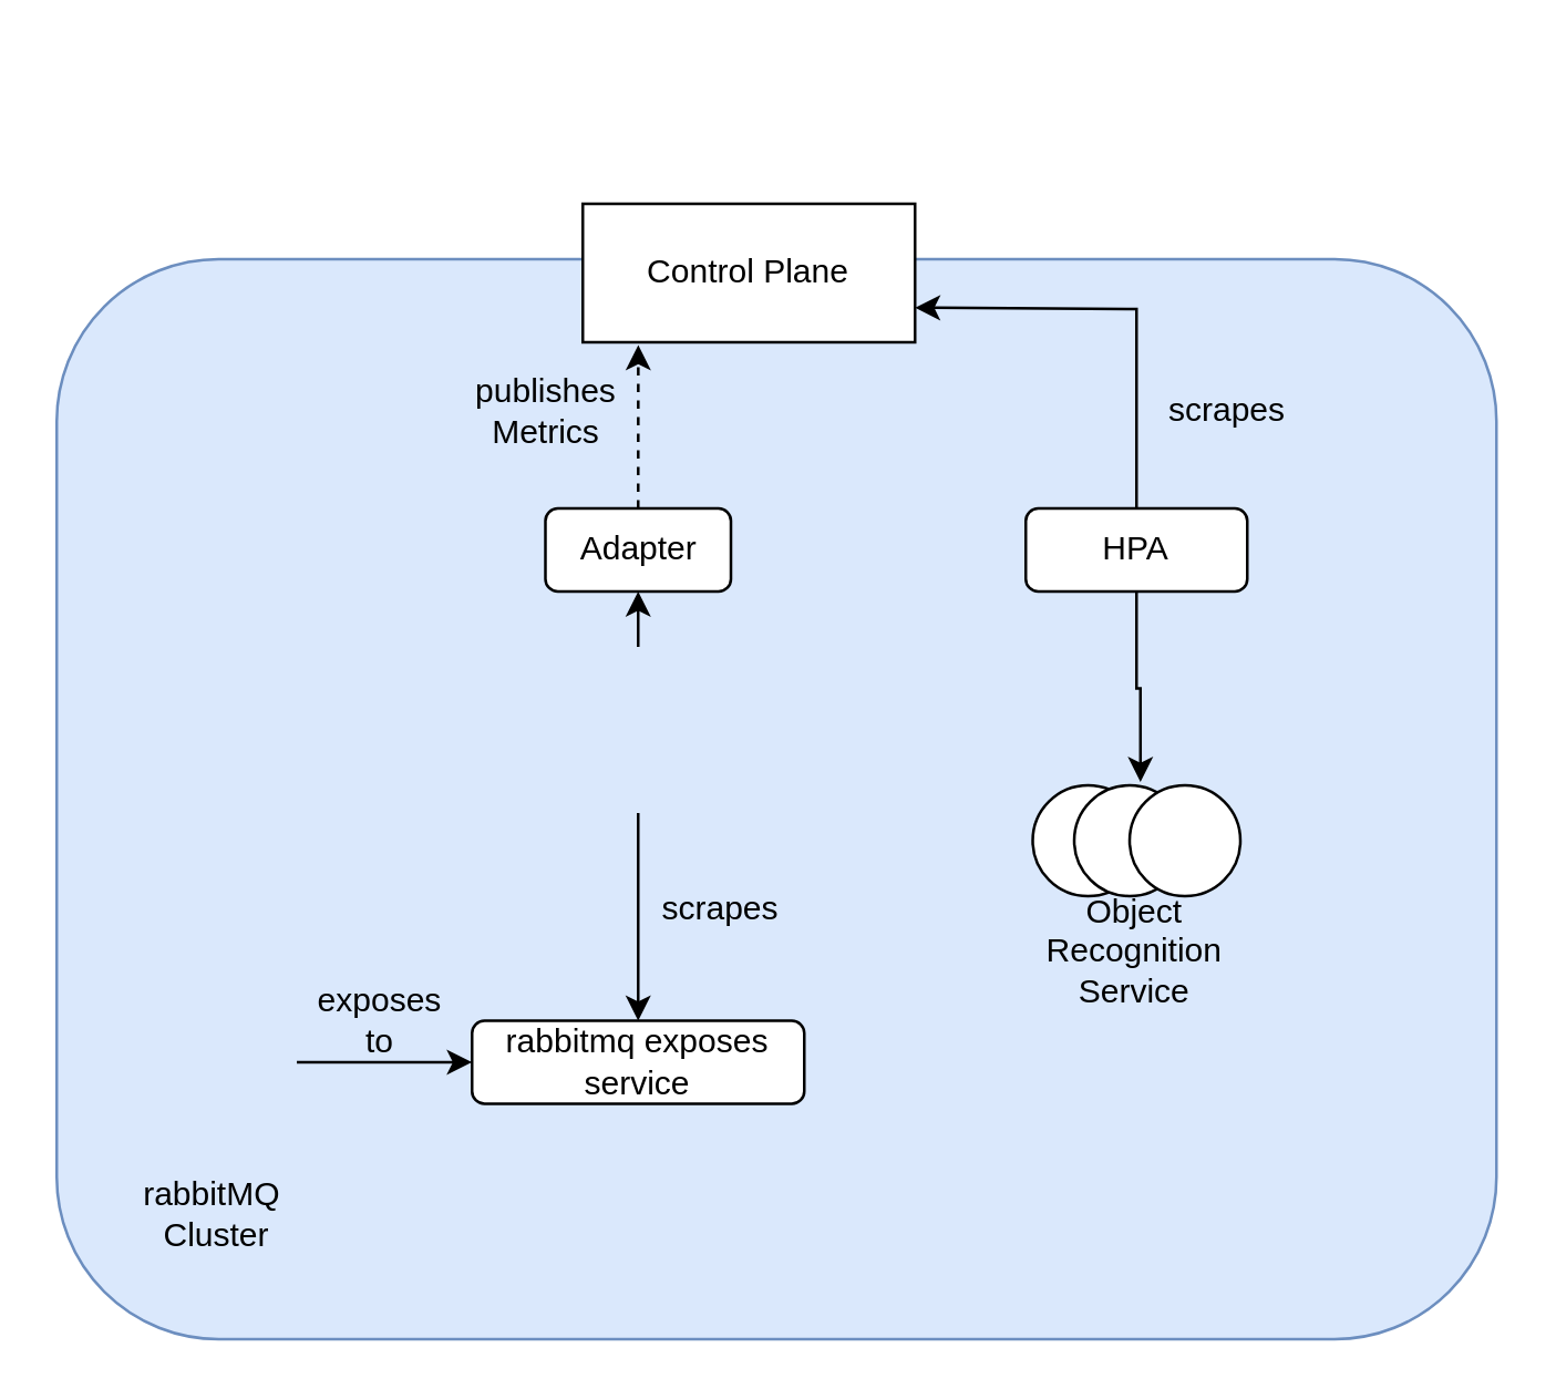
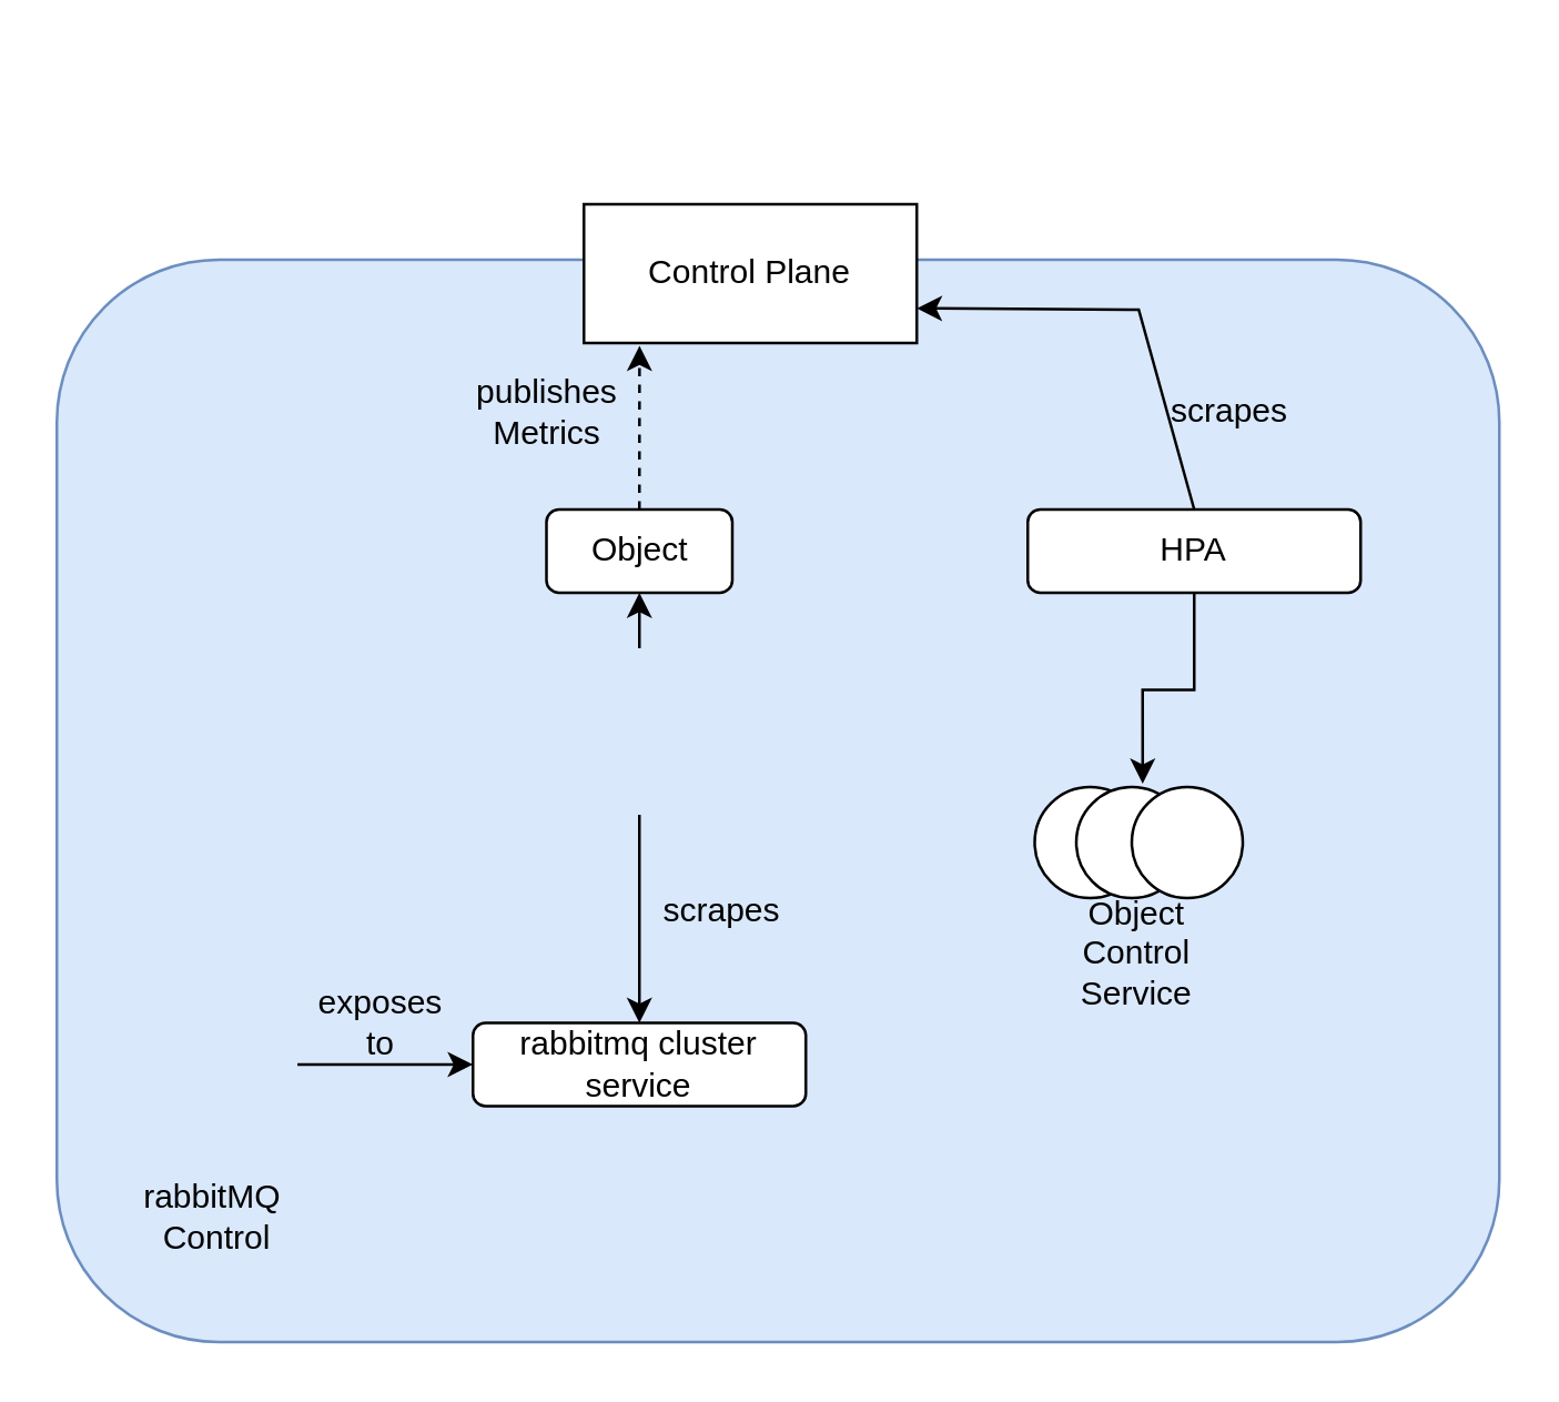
- <mxCell id="12" value="Adapter" style="rounded=1;whiteSpace=wrap;html=1;" vertex="1" parent="1"><mxGeometry x="196.5" y="183" width="67" height="30" as="geometry" /></mxCell>
+ <mxCell id="12" value="Object" style="rounded=1;whiteSpace=wrap;html=1;" vertex="1" parent="1"><mxGeometry x="196.5" y="183" width="67" height="30" as="geometry" /></mxCell>
- <mxCell id="15" value="HPA" style="rounded=1;whiteSpace=wrap;html=1;" vertex="1" parent="1"><mxGeometry x="370" y="183" width="80" height="30" as="geometry" /></mxCell>
+ <mxCell id="15" value="HPA" style="rounded=1;whiteSpace=wrap;html=1;" vertex="1" parent="1"><mxGeometry x="370" y="183" width="120" height="30" as="geometry" /></mxCell>
- <mxCell id="20" value="Object Recognition Service" style="text;html=1;align=center;verticalAlign=middle;whiteSpace=wrap;rounded=0;" vertex="1" parent="1"><mxGeometry x="372.5" y="328" width="72.5" height="30" as="geometry" /></mxCell>
+ <mxCell id="20" value="Object Control Service" style="text;html=1;align=center;verticalAlign=middle;whiteSpace=wrap;rounded=0;" vertex="1" parent="1"><mxGeometry x="372.5" y="328" width="72.5" height="30" as="geometry" /></mxCell>
- <mxCell id="5" value="rabbitmq exposes service" style="rounded=1;whiteSpace=wrap;html=1;" vertex="1" parent="1"><mxGeometry x="170" y="368" width="120" height="30" as="geometry" /></mxCell>
+ <mxCell id="5" value="rabbitmq cluster service" style="rounded=1;whiteSpace=wrap;html=1;" vertex="1" parent="1"><mxGeometry x="170" y="368" width="120" height="30" as="geometry" /></mxCell>
- <mxCell id="4" value="rabbitMQ&amp;nbsp;&lt;div&gt;Cluster&lt;/div&gt;" style="text;html=1;align=center;verticalAlign=middle;whiteSpace=wrap;rounded=0;" vertex="1" parent="1"><mxGeometry x="48" y="423" width="60" height="30" as="geometry" /></mxCell>
+ <mxCell id="4" value="rabbitMQ&amp;nbsp;&lt;div&gt;Control&lt;/div&gt;" style="text;html=1;align=center;verticalAlign=middle;whiteSpace=wrap;rounded=0;" vertex="1" parent="1"><mxGeometry x="48" y="423" width="60" height="30" as="geometry" /></mxCell>
